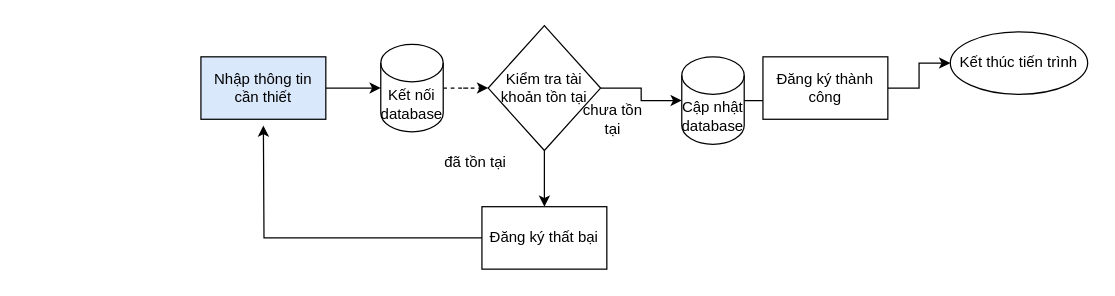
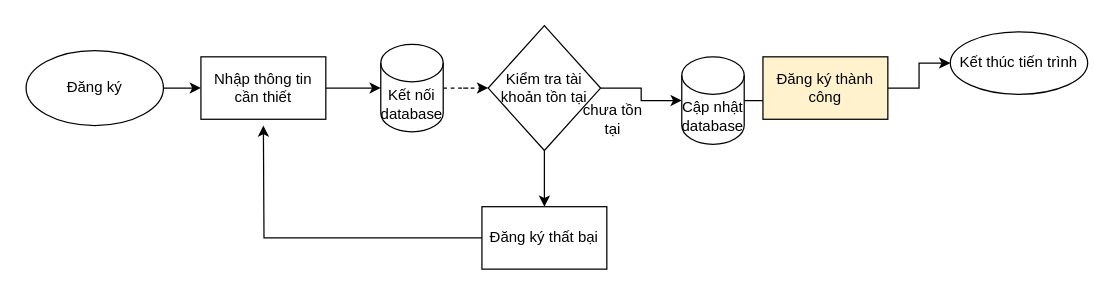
+ <mxCell id="3" value="Đăng ký" style="ellipse;whiteSpace=wrap;html=1;" vertex="1" parent="1"><mxGeometry x="20" y="40" width="110" height="60" as="geometry" /></mxCell>
+ <mxCell id="2" style="edgeStyle=orthogonalEdgeStyle;rounded=0;orthogonalLoop=1;jettySize=auto;html=1;entryX=0;entryY=0.5;entryDx=0;entryDy=0;" edge="1" parent="1" source="3" target="5"><mxGeometry relative="1" as="geometry" /></mxCell>
- <mxCell id="5" value="Nhập thông tin cần thiết" style="rounded=0;whiteSpace=wrap;html=1;fillColor=#dae8fc;" vertex="1" parent="1"><mxGeometry x="160" y="45" width="100" height="50" as="geometry" /></mxCell>
+ <mxCell id="5" value="Nhập thông tin cần thiết" style="rounded=0;whiteSpace=wrap;html=1;" vertex="1" parent="1"><mxGeometry x="160" y="45" width="100" height="50" as="geometry" /></mxCell>
- <mxCell id="19" value="Đăng ký thành công" style="rounded=0;whiteSpace=wrap;html=1;" vertex="1" parent="1"><mxGeometry x="610" y="45" width="100" height="50" as="geometry" /></mxCell>
+ <mxCell id="19" value="Đăng ký thành công" style="rounded=0;whiteSpace=wrap;html=1;fillColor=#fff2cc;" vertex="1" parent="1"><mxGeometry x="610" y="45" width="100" height="50" as="geometry" /></mxCell>
- <mxCell id="15" value="đã tồn tại" style="text;html=1;strokeColor=none;fillColor=none;align=center;verticalAlign=middle;whiteSpace=wrap;rounded=0;" vertex="1" parent="1"><mxGeometry x="340" y="120" width="80" height="20" as="geometry" /></mxCell>
